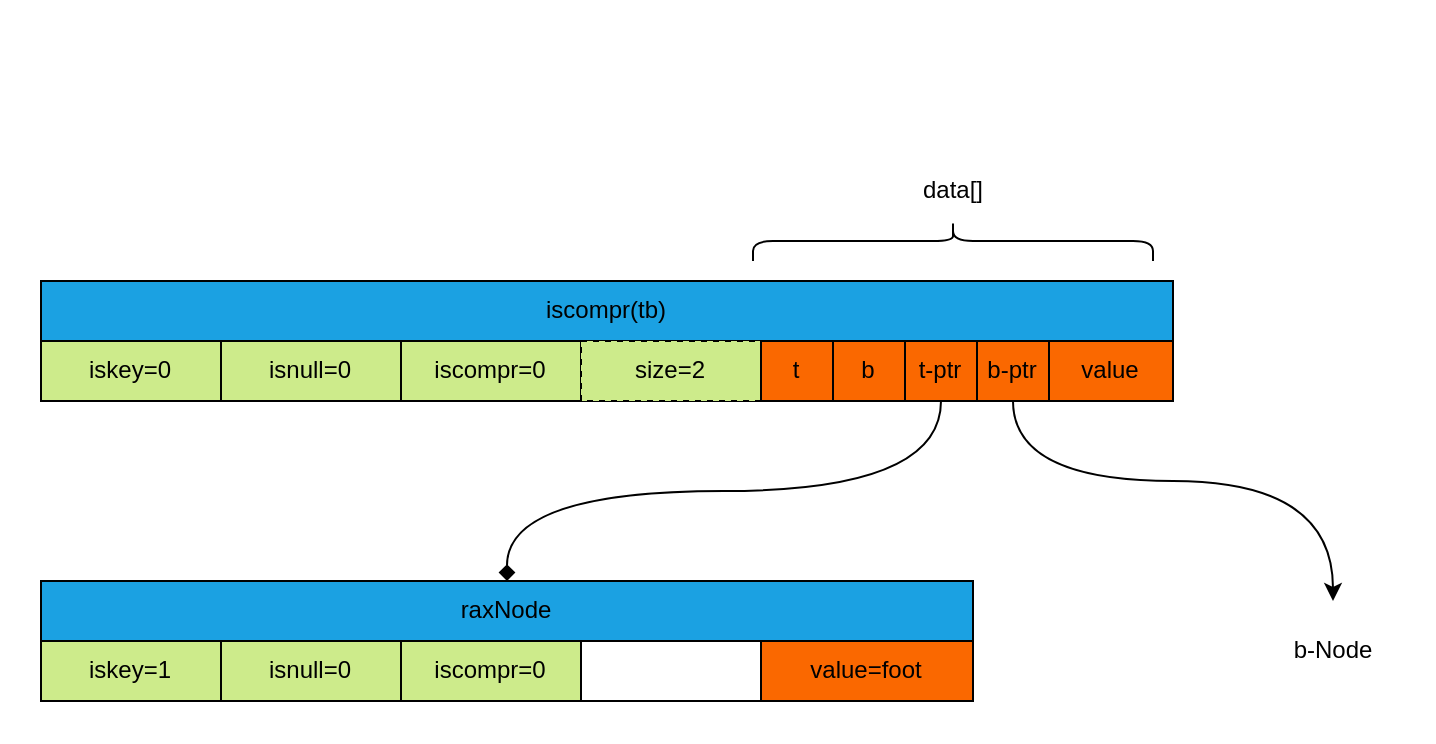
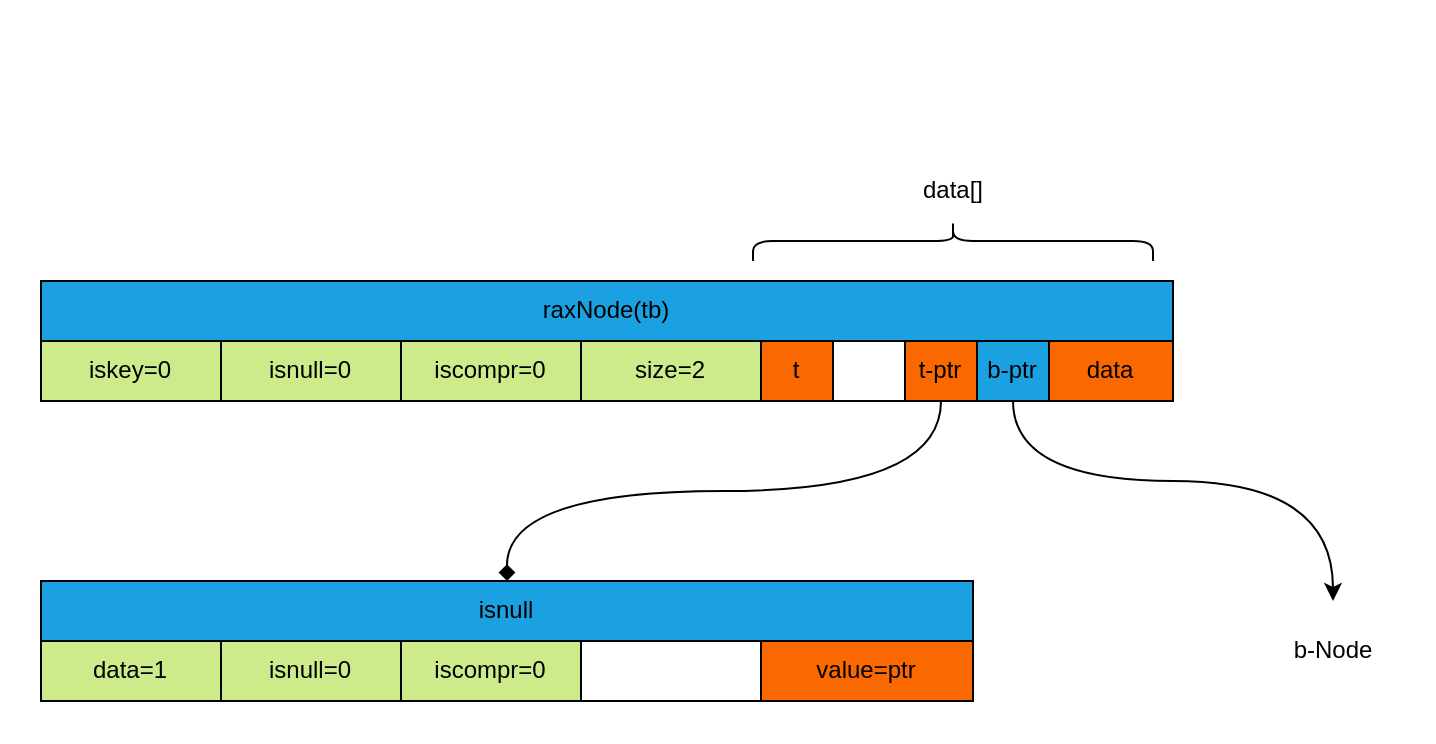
- <mxCell id="7" value="iscompr(tb)" style="rounded=0;whiteSpace=wrap;html=1;fillColor=#1ba1e2;fontColor=#000000;strokeColor=#000000;" vertex="1" parent="4"><mxGeometry width="566" height="30" as="geometry" /></mxCell>
+ <mxCell id="7" value="raxNode(tb)" style="rounded=0;whiteSpace=wrap;html=1;fillColor=#1ba1e2;fontColor=#000000;strokeColor=#000000;" vertex="1" parent="4"><mxGeometry width="566" height="30" as="geometry" /></mxCell>
- <mxCell id="13" value="size=2" style="rounded=0;whiteSpace=wrap;html=1;fillColor=#cdeb8b;strokeColor=#000000;fontColor=#000000;dashed=1;" vertex="1" parent="4"><mxGeometry x="270" y="30" width="90" height="30" as="geometry" /></mxCell>
+ <mxCell id="13" value="size=2" style="rounded=0;whiteSpace=wrap;html=1;fillColor=#cdeb8b;strokeColor=#000000;fontColor=#000000;" vertex="1" parent="4"><mxGeometry x="270" y="30" width="90" height="30" as="geometry" /></mxCell>
- <mxCell id="14" value="b" style="rounded=0;whiteSpace=wrap;html=1;fillColor=#fa6800;strokeColor=#000000;fontColor=#000000;" vertex="1" parent="4"><mxGeometry x="396" y="30" width="36" height="30" as="geometry" /></mxCell>
- <mxCell id="16" value="b-ptr" style="rounded=0;whiteSpace=wrap;html=1;fillColor=#fa6800;strokeColor=#000000;fontColor=#000000;" vertex="1" parent="4"><mxGeometry x="468" y="30" width="36" height="30" as="geometry" /></mxCell>
+ <mxCell id="16" value="b-ptr" style="rounded=0;whiteSpace=wrap;html=1;fillColor=#1ba1e2;strokeColor=#000000;fontColor=#000000;" vertex="1" parent="4"><mxGeometry x="468" y="30" width="36" height="30" as="geometry" /></mxCell>
- <mxCell id="12" value="value" style="rounded=0;whiteSpace=wrap;html=1;fillColor=#fa6800;strokeColor=#000000;fontColor=#000000;" vertex="1" parent="4"><mxGeometry x="504" y="30" width="62" height="30" as="geometry" /></mxCell>
+ <mxCell id="12" value="data" style="rounded=0;whiteSpace=wrap;html=1;fillColor=#fa6800;strokeColor=#000000;fontColor=#000000;" vertex="1" parent="4"><mxGeometry x="504" y="30" width="62" height="30" as="geometry" /></mxCell>
- <mxCell id="24" value="raxNode" style="rounded=0;whiteSpace=wrap;html=1;fillColor=#1ba1e2;fontColor=#000000;strokeColor=#000000;" vertex="1" parent="21"><mxGeometry width="466" height="30" as="geometry" /></mxCell>
+ <mxCell id="24" value="isnull" style="rounded=0;whiteSpace=wrap;html=1;fillColor=#1ba1e2;fontColor=#000000;strokeColor=#000000;" vertex="1" parent="21"><mxGeometry width="466" height="30" as="geometry" /></mxCell>
- <mxCell id="23" value="iskey=1" style="rounded=0;whiteSpace=wrap;html=1;fillColor=#cdeb8b;strokeColor=#000000;fontColor=#000000;" vertex="1" parent="21"><mxGeometry y="30" width="90" height="30" as="geometry" /></mxCell>
+ <mxCell id="23" value="data=1" style="rounded=0;whiteSpace=wrap;html=1;fillColor=#cdeb8b;strokeColor=#000000;fontColor=#000000;" vertex="1" parent="21"><mxGeometry y="30" width="90" height="30" as="geometry" /></mxCell>
- <mxCell id="28" value="value=foot" style="rounded=0;whiteSpace=wrap;html=1;fillColor=#fa6800;strokeColor=#000000;fontColor=#000000;" vertex="1" parent="21"><mxGeometry x="360" y="30" width="106" height="30" as="geometry" /></mxCell>
+ <mxCell id="28" value="value=ptr" style="rounded=0;whiteSpace=wrap;html=1;fillColor=#fa6800;strokeColor=#000000;fontColor=#000000;" vertex="1" parent="21"><mxGeometry x="360" y="30" width="106" height="30" as="geometry" /></mxCell>
